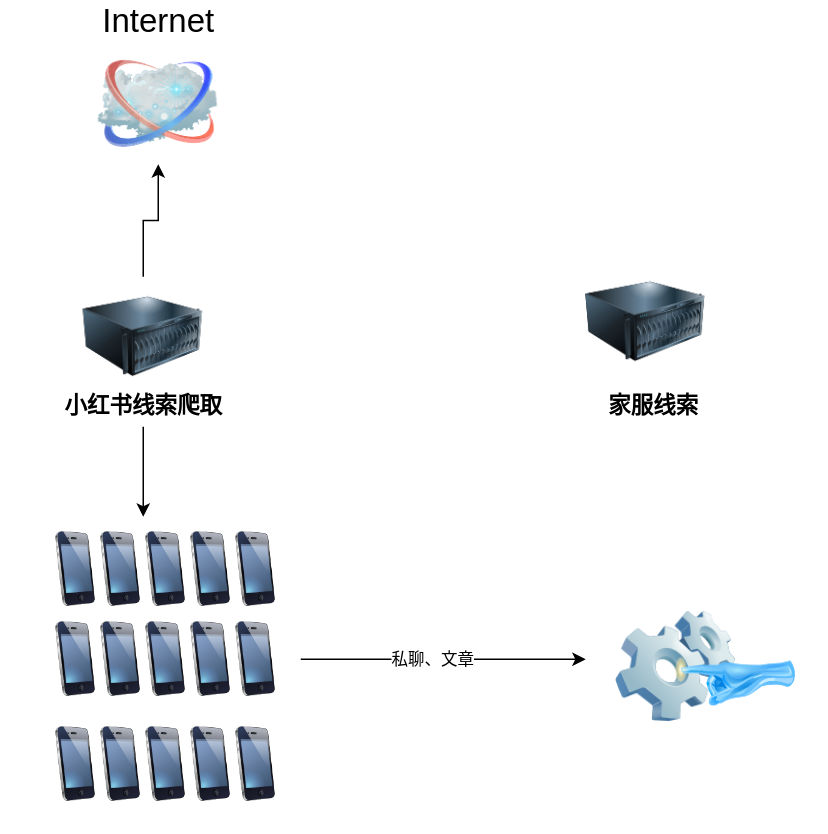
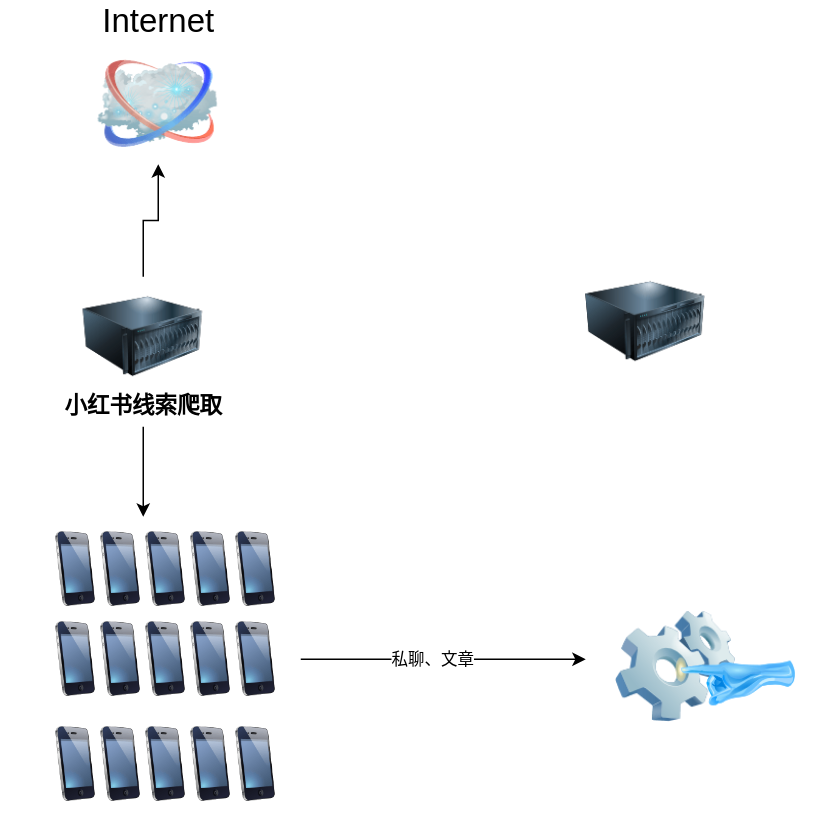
- <mxCell id="27" value="家服线索" style="text;html=1;align=center;verticalAlign=middle;resizable=0;points=[];autosize=1;strokeColor=none;fillColor=none;fontSize=15;fontStyle=1" vertex="1" parent="1"><mxGeometry x="395" y="245" width="80" height="30" as="geometry" /></mxCell>
